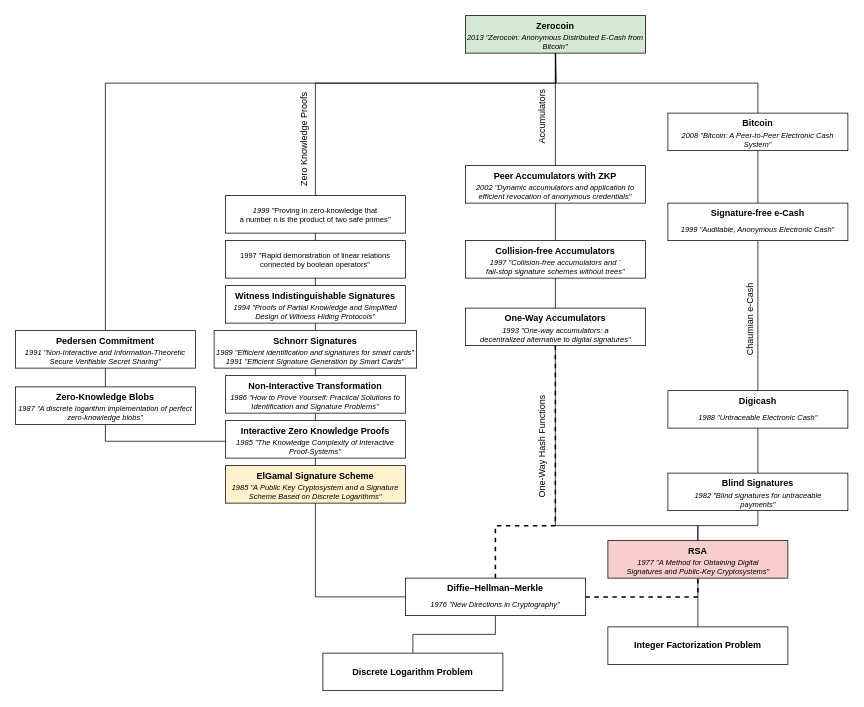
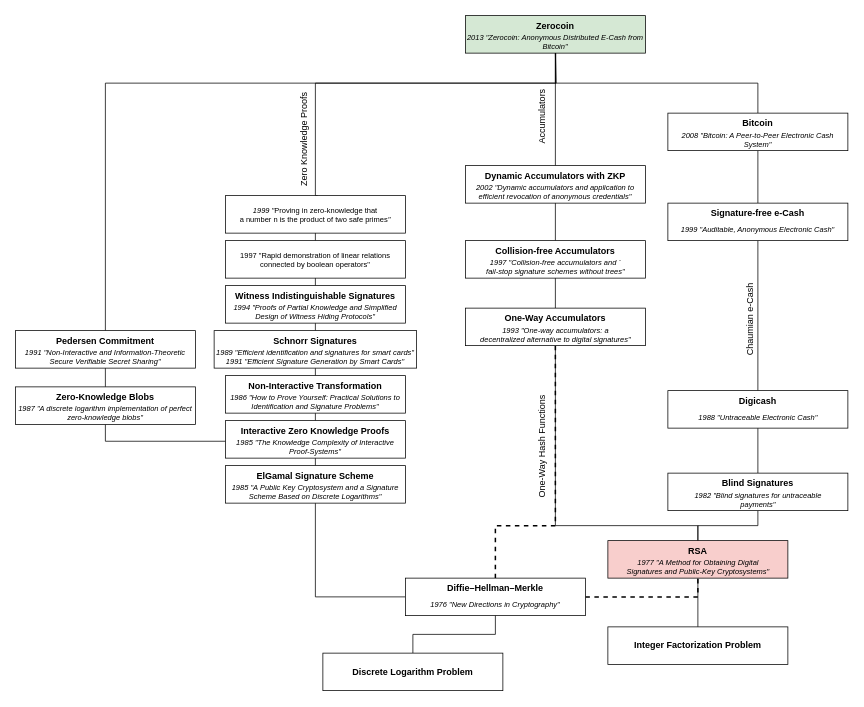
- <mxCell id="27" value="Peer Accumulators with ZKP" style="rounded=0;whiteSpace=wrap;html=1;verticalAlign=top;fontStyle=1" parent="1" vertex="1"><mxGeometry x="620" y="220" width="240" height="50" as="geometry" /></mxCell>
+ <mxCell id="27" value="Dynamic Accumulators with ZKP" style="rounded=0;whiteSpace=wrap;html=1;verticalAlign=top;fontStyle=1" parent="1" vertex="1"><mxGeometry x="620" y="220" width="240" height="50" as="geometry" /></mxCell>
- <mxCell id="42" value="ElGamal Signature Scheme" style="rounded=0;whiteSpace=wrap;html=1;verticalAlign=top;fontStyle=1;fillColor=#fff2cc;" vertex="1" parent="1"><mxGeometry x="300" y="620" width="240" height="50" as="geometry" /></mxCell>
+ <mxCell id="42" value="ElGamal Signature Scheme" style="rounded=0;whiteSpace=wrap;html=1;verticalAlign=top;fontStyle=1" vertex="1" parent="1"><mxGeometry x="300" y="620" width="240" height="50" as="geometry" /></mxCell>
